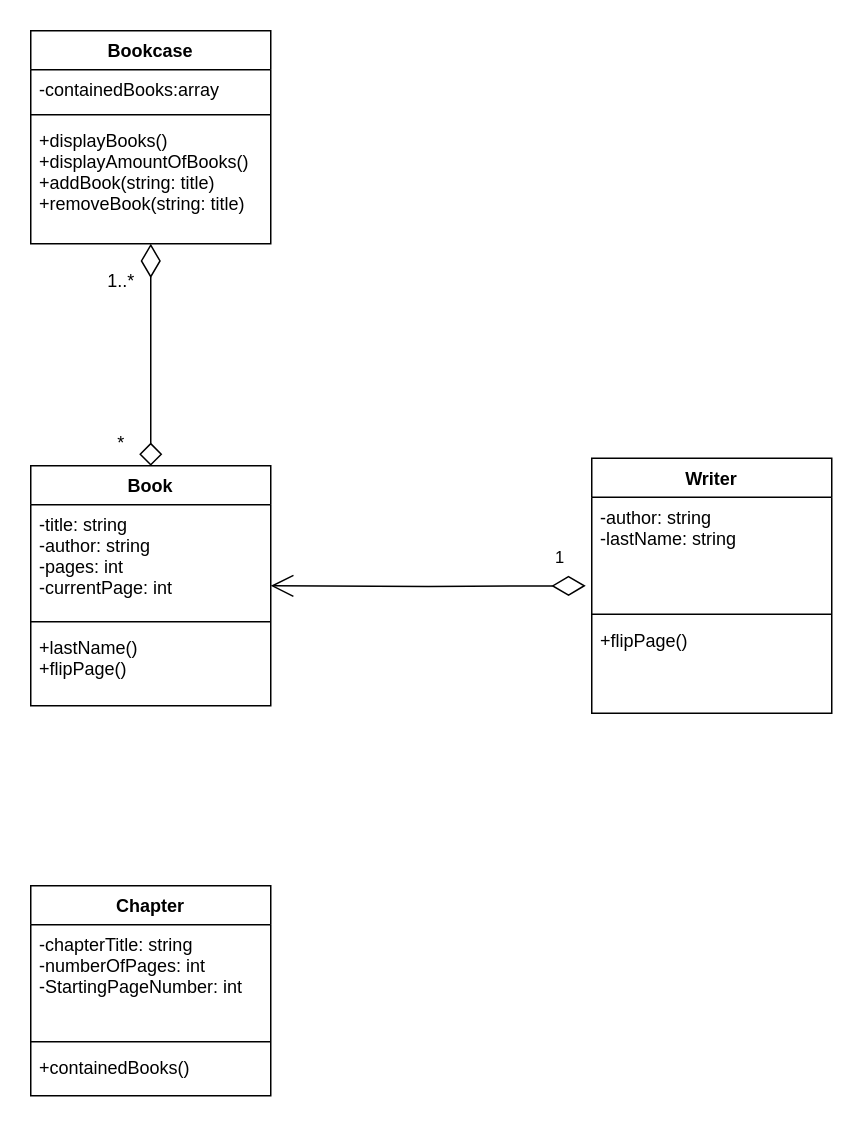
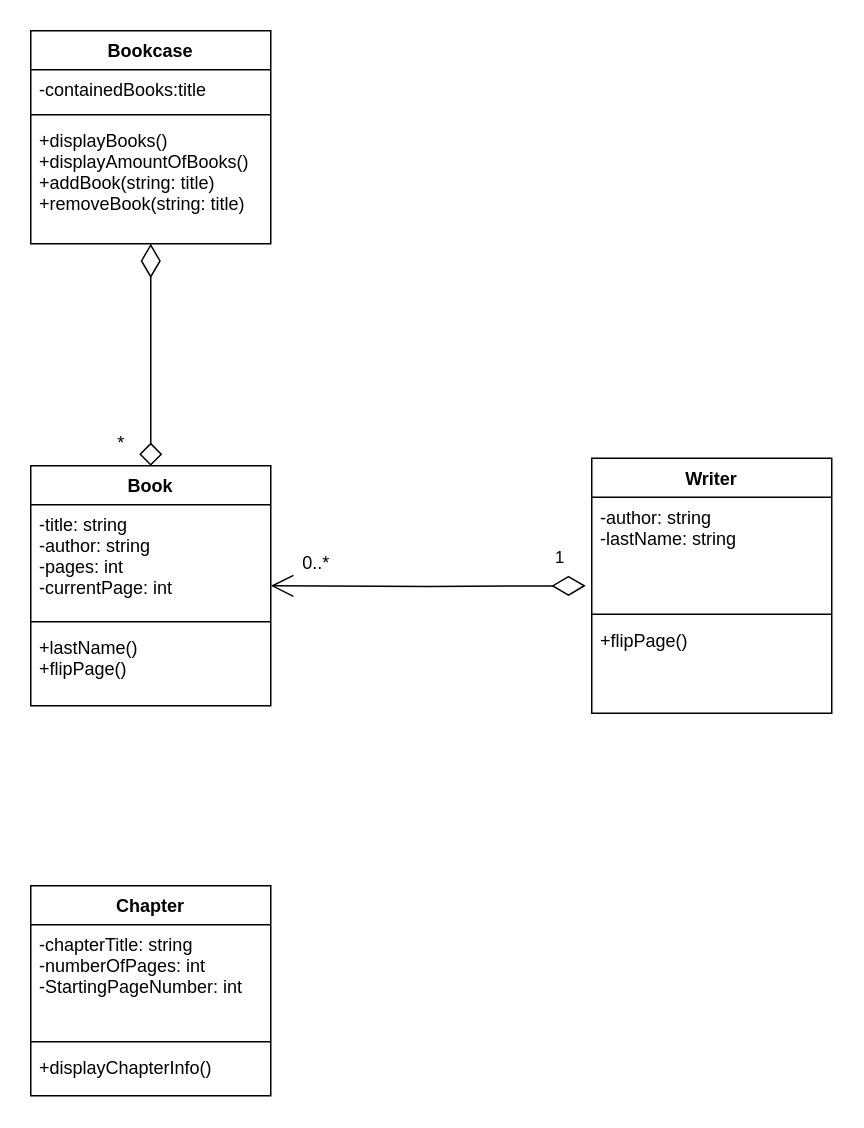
- <mxCell id="14" value="-containedBooks:array" style="text;strokeColor=none;fillColor=none;align=left;verticalAlign=top;spacingLeft=4;spacingRight=4;overflow=hidden;rotatable=0;points=[[0,0.5],[1,0.5]];portConstraint=eastwest;" vertex="1" parent="13"><mxGeometry y="26" width="160" height="26" as="geometry" /></mxCell>
+ <mxCell id="14" value="-containedBooks:title" style="text;strokeColor=none;fillColor=none;align=left;verticalAlign=top;spacingLeft=4;spacingRight=4;overflow=hidden;rotatable=0;points=[[0,0.5],[1,0.5]];portConstraint=eastwest;" vertex="1" parent="13"><mxGeometry y="26" width="160" height="26" as="geometry" /></mxCell>
- <mxCell id="17" value="1..*" style="text;html=1;align=center;verticalAlign=middle;resizable=0;points=[];autosize=1;strokeColor=none;fillColor=none;" vertex="1" parent="1"><mxGeometry x="60" y="172" width="40" height="30" as="geometry" /></mxCell>
+ <mxCell id="11" value="0..*" style="text;html=1;align=center;verticalAlign=middle;resizable=0;points=[];autosize=1;strokeColor=none;fillColor=none;" parent="1" vertex="1"><mxGeometry x="190" y="360" width="40" height="30" as="geometry" /></mxCell>
- <mxCell id="22" value="+containedBooks()" style="text;strokeColor=none;fillColor=none;align=left;verticalAlign=top;spacingLeft=4;spacingRight=4;overflow=hidden;rotatable=0;points=[[0,0.5],[1,0.5]];portConstraint=eastwest;strokeWidth=1;" vertex="1" parent="19"><mxGeometry y="108" width="160" height="32" as="geometry" /></mxCell>
+ <mxCell id="22" value="+displayChapterInfo()" style="text;strokeColor=none;fillColor=none;align=left;verticalAlign=top;spacingLeft=4;spacingRight=4;overflow=hidden;rotatable=0;points=[[0,0.5],[1,0.5]];portConstraint=eastwest;strokeWidth=1;" vertex="1" parent="19"><mxGeometry y="108" width="160" height="32" as="geometry" /></mxCell>
